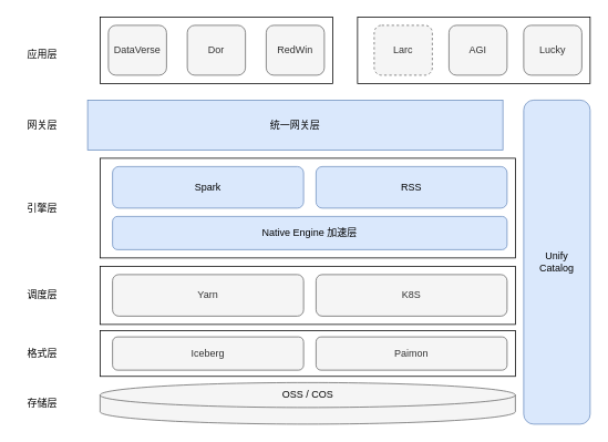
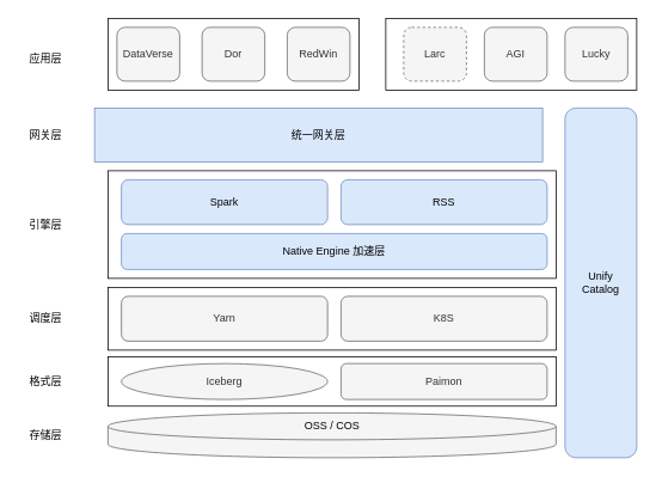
- <mxCell id="26" value="Iceberg" style="rounded=1;whiteSpace=wrap;html=1;fillColor=#f5f5f5;fontColor=#333333;strokeColor=#666666;" vertex="1" parent="1"><mxGeometry x="135" y="405" width="230" height="40" as="geometry" /></mxCell>
+ <mxCell id="26" value="Iceberg" style="ellipse;whiteSpace=wrap;html=1;fillColor=#f5f5f5;fontColor=#333333;strokeColor=#666666;" vertex="1" parent="1"><mxGeometry x="135" y="405" width="230" height="40" as="geometry" /></mxCell>
